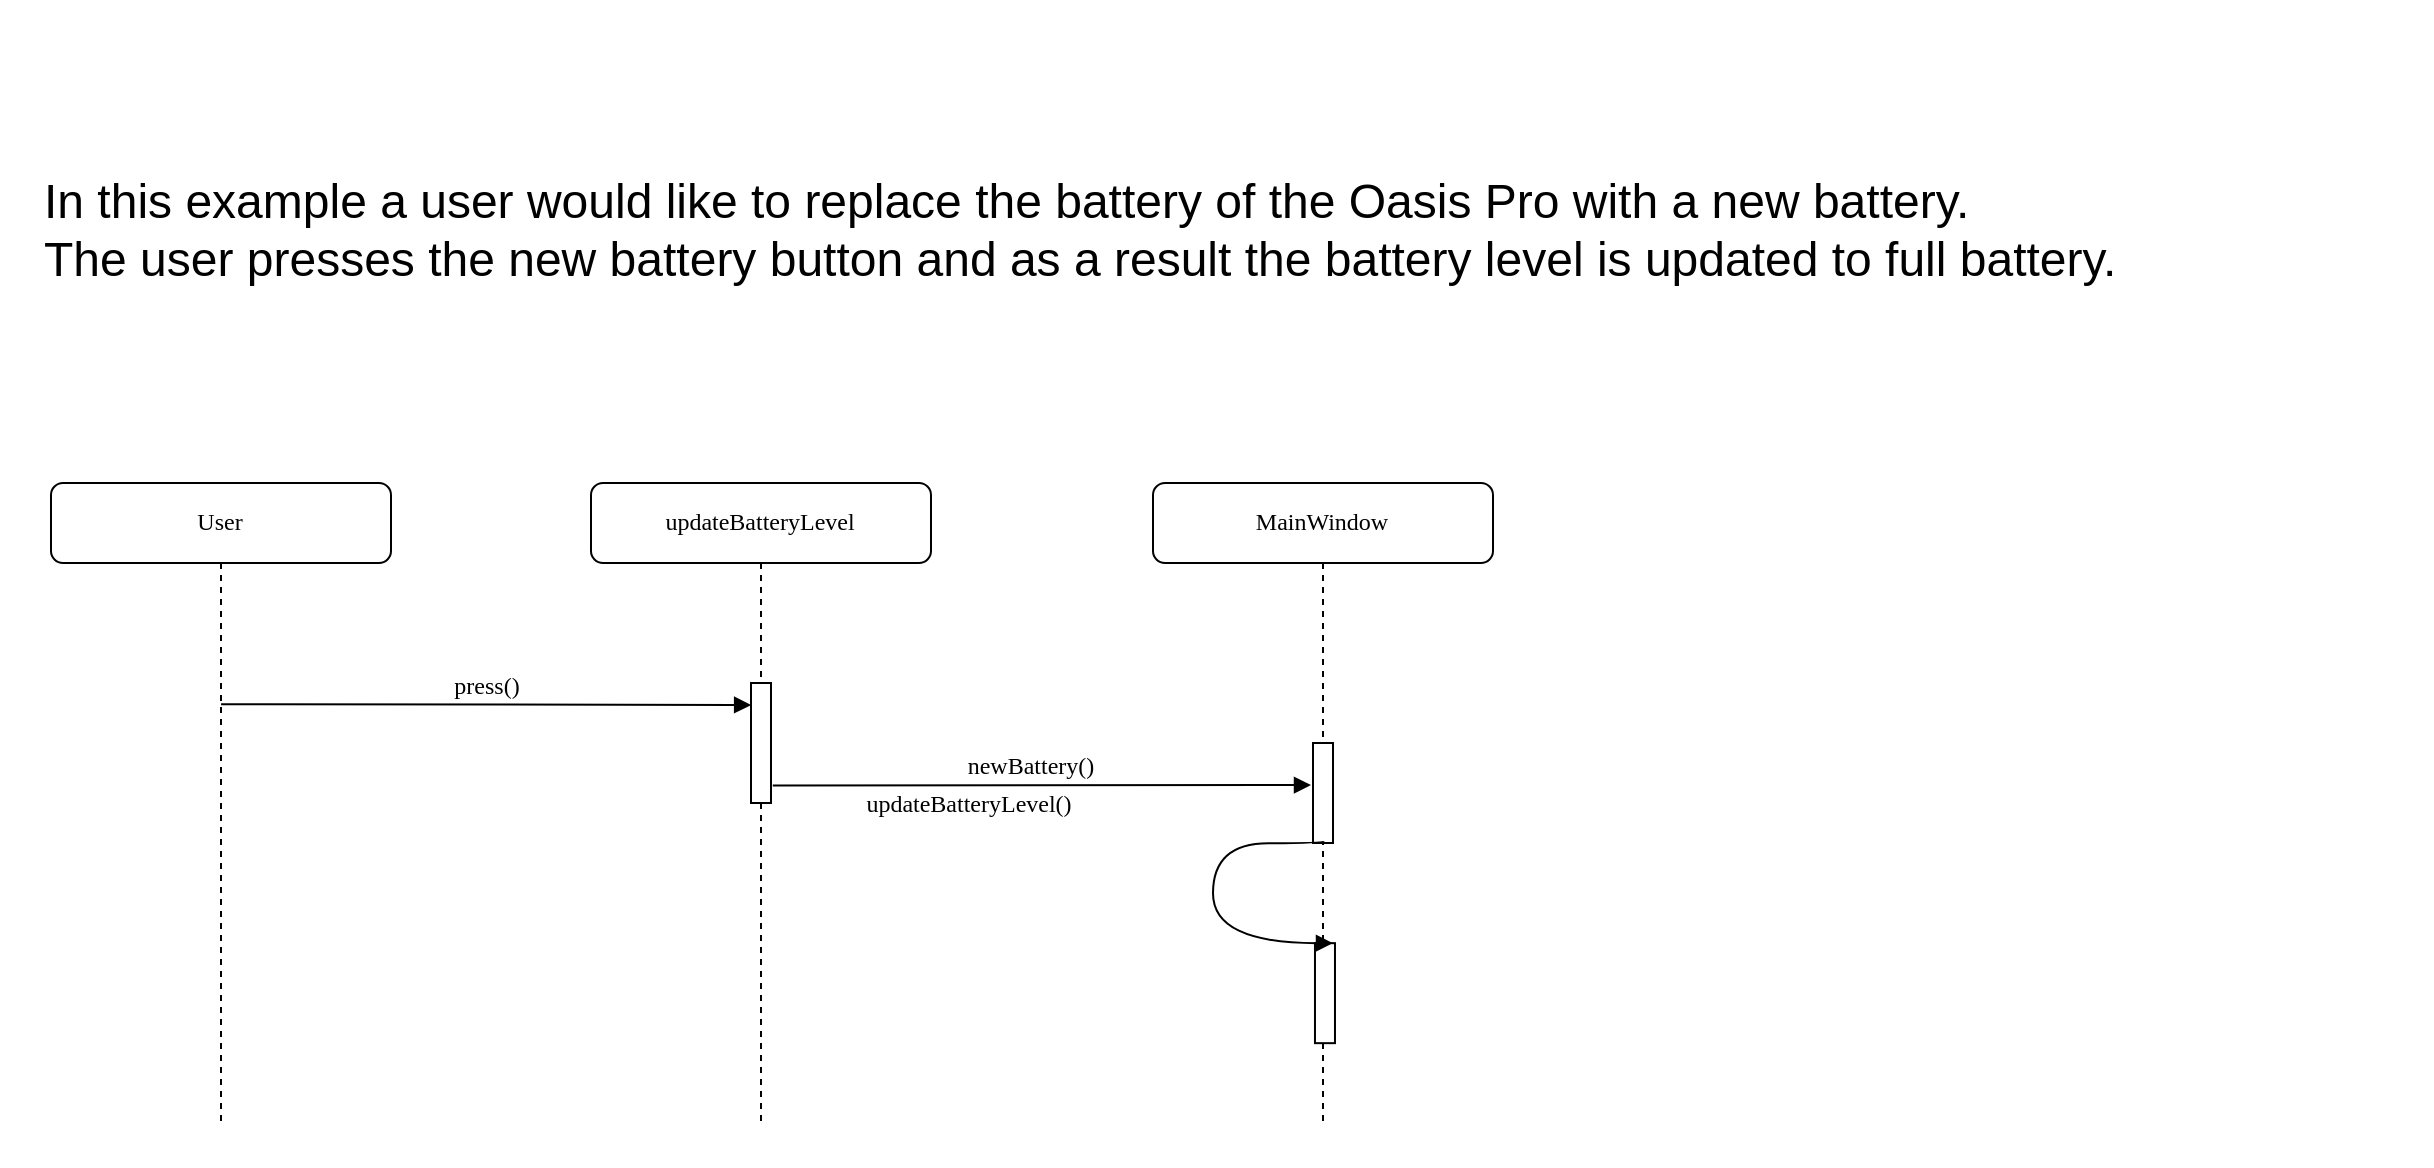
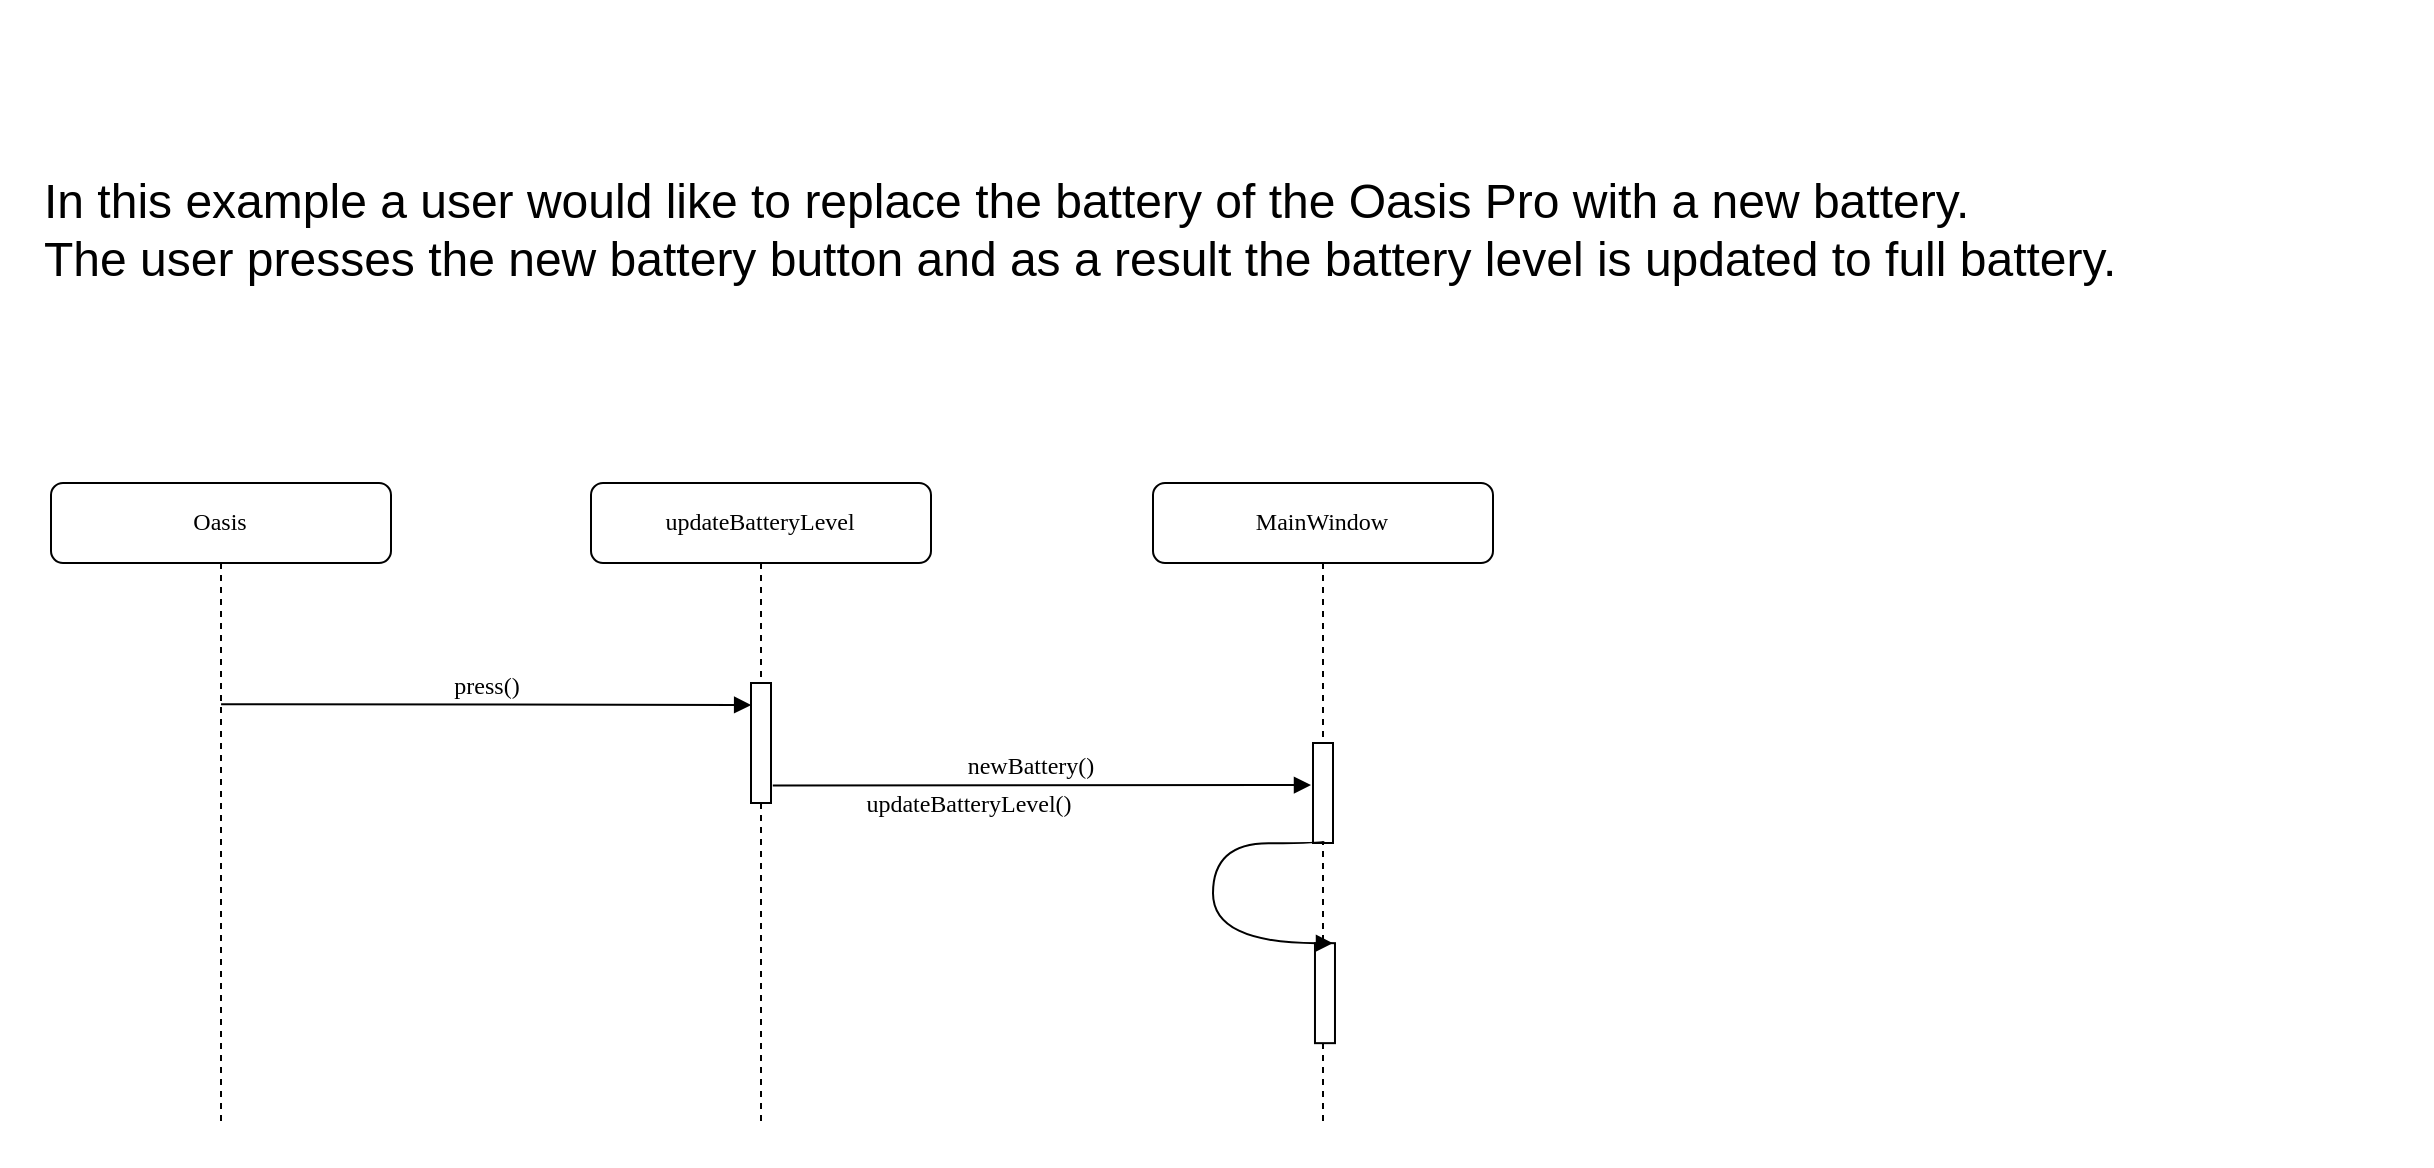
- <mxCell id="5" value="User" style="shape=umlLifeline;perimeter=lifelinePerimeter;whiteSpace=wrap;container=1;collapsible=0;recursiveResize=0;outlineConnect=0;rounded=1;shadow=0;comic=0;labelBackgroundColor=none;strokeWidth=1;fontFamily=Verdana;fontSize=12;align=center;html=1;" parent="1" vertex="1"><mxGeometry x="25" y="241" width="170" height="321" as="geometry" /></mxCell>
+ <mxCell id="5" value="Oasis" style="shape=umlLifeline;perimeter=lifelinePerimeter;whiteSpace=wrap;container=1;collapsible=0;recursiveResize=0;outlineConnect=0;rounded=1;shadow=0;comic=0;labelBackgroundColor=none;strokeWidth=1;fontFamily=Verdana;fontSize=12;align=center;html=1;" parent="1" vertex="1"><mxGeometry x="25" y="241" width="170" height="321" as="geometry" /></mxCell>
